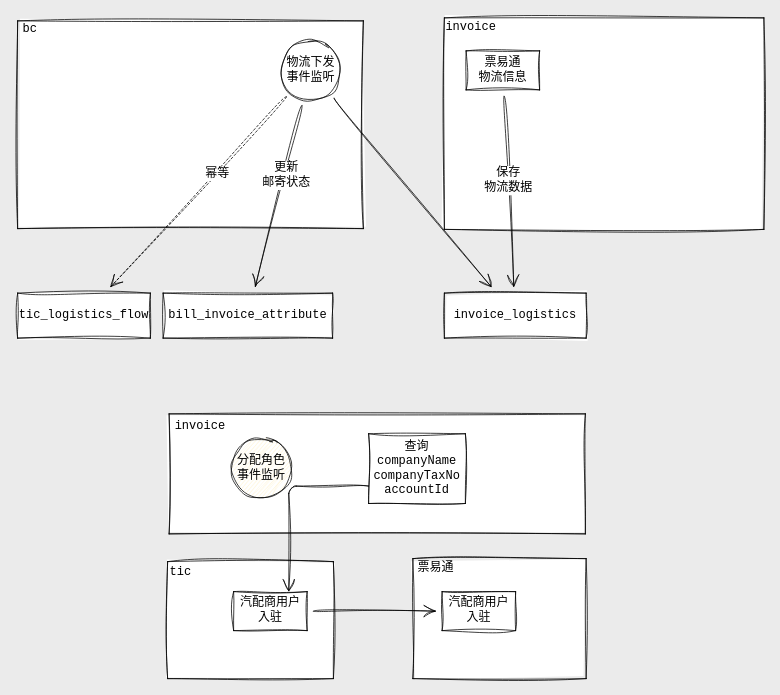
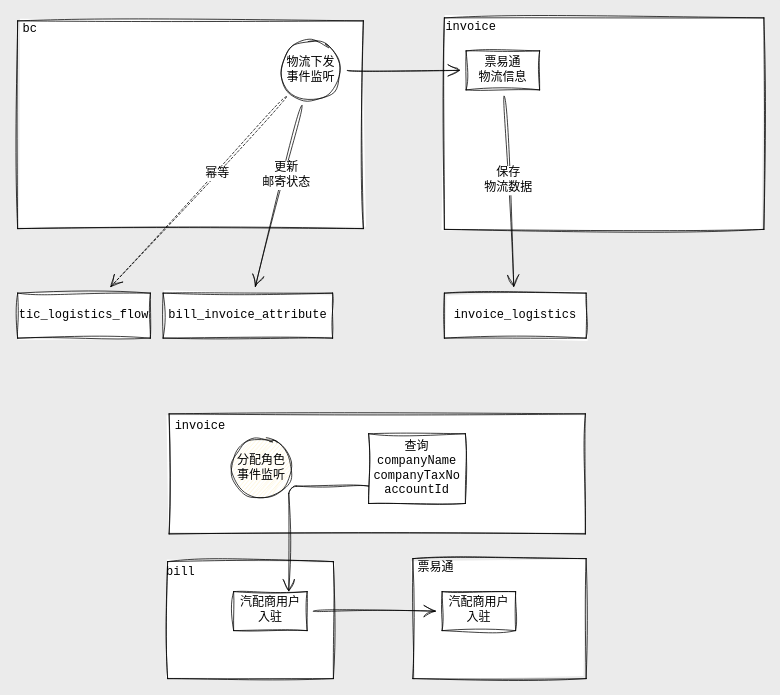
- <mxCell id="17" style="edgeStyle=none;curved=1;sketch=1;hachureGap=4;jiggle=2;curveFitting=1;orthogonalLoop=1;jettySize=auto;html=1;fontFamily=Courier New;fontSize=16;endArrow=open;startSize=14;endSize=14;sourcePerimeterSpacing=8;targetPerimeterSpacing=8;" edge="1" parent="1" source="8" target="14"><mxGeometry relative="1" as="geometry" /></mxCell>
+ <mxCell id="17" style="edgeStyle=none;curved=1;sketch=1;hachureGap=4;jiggle=2;curveFitting=1;orthogonalLoop=1;jettySize=auto;html=1;fontFamily=Courier New;fontSize=16;endArrow=open;startSize=14;endSize=14;sourcePerimeterSpacing=8;targetPerimeterSpacing=8;" edge="1" parent="1" source="8" target="13"><mxGeometry relative="1" as="geometry" /></mxCell>
- <mxCell id="19" value="tic" style="text;html=1;align=center;verticalAlign=middle;resizable=0;points=[];autosize=1;strokeColor=none;fillColor=none;fontSize=16;fontFamily=Courier New;sketch=1;curveFitting=1;jiggle=2;rounded=0;" vertex="1" parent="1"><mxGeometry x="216" y="746" width="47" height="31" as="geometry" /></mxCell>
+ <mxCell id="19" value="bill" style="text;html=1;align=center;verticalAlign=middle;resizable=0;points=[];autosize=1;strokeColor=none;fillColor=none;fontSize=16;fontFamily=Courier New;sketch=1;curveFitting=1;jiggle=2;rounded=0;" vertex="1" parent="1"><mxGeometry x="216" y="746" width="47" height="31" as="geometry" /></mxCell>
